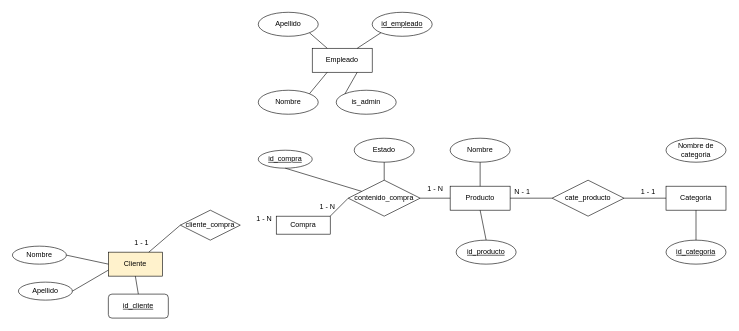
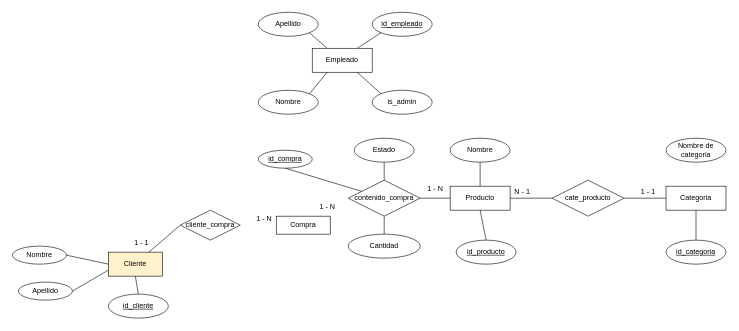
- <mxCell id="5" value="is_admin" style="ellipse;whiteSpace=wrap;html=1;align=center;" parent="1" vertex="1"><mxGeometry x="560" y="150" width="100" height="40" as="geometry" /></mxCell>
+ <mxCell id="5" value="is_admin" style="ellipse;whiteSpace=wrap;html=1;align=center;" parent="1" vertex="1"><mxGeometry x="620" y="150" width="100" height="40" as="geometry" /></mxCell>
- <mxCell id="32" value="" style="endArrow=none;html=1;rounded=0;exitX=1;exitY=0;exitDx=0;exitDy=0;entryX=0;entryY=0.5;entryDx=0;entryDy=0;" parent="1" source="18" target="30" edge="1"><mxGeometry relative="1" as="geometry"><mxPoint x="620" y="400" as="sourcePoint" /><mxPoint x="780" y="400" as="targetPoint" /></mxGeometry></mxCell>
+ <mxCell id="46" value="" style="endArrow=none;html=1;rounded=0;exitX=0.5;exitY=0;exitDx=0;exitDy=0;entryX=0.5;entryY=1;entryDx=0;entryDy=0;" edge="1" parent="1" source="44" target="30"><mxGeometry relative="1" as="geometry"><mxPoint x="670" y="430" as="sourcePoint" /><mxPoint x="830" y="430" as="targetPoint" /></mxGeometry></mxCell>
+ <mxCell id="44" value="Cantidad" style="ellipse;whiteSpace=wrap;html=1;align=center;" vertex="1" parent="1"><mxGeometry x="580" y="390" width="120" height="40" as="geometry" /></mxCell>
- <mxCell id="16" value="id_cliente" style="whiteSpace=wrap;html=1;align=center;fontStyle=4;rounded=1;" parent="1" vertex="1"><mxGeometry x="180" y="490" width="100" height="40" as="geometry" /></mxCell>
+ <mxCell id="16" value="id_cliente" style="ellipse;whiteSpace=wrap;html=1;align=center;fontStyle=4;" parent="1" vertex="1"><mxGeometry x="180" y="490" width="100" height="40" as="geometry" /></mxCell>
